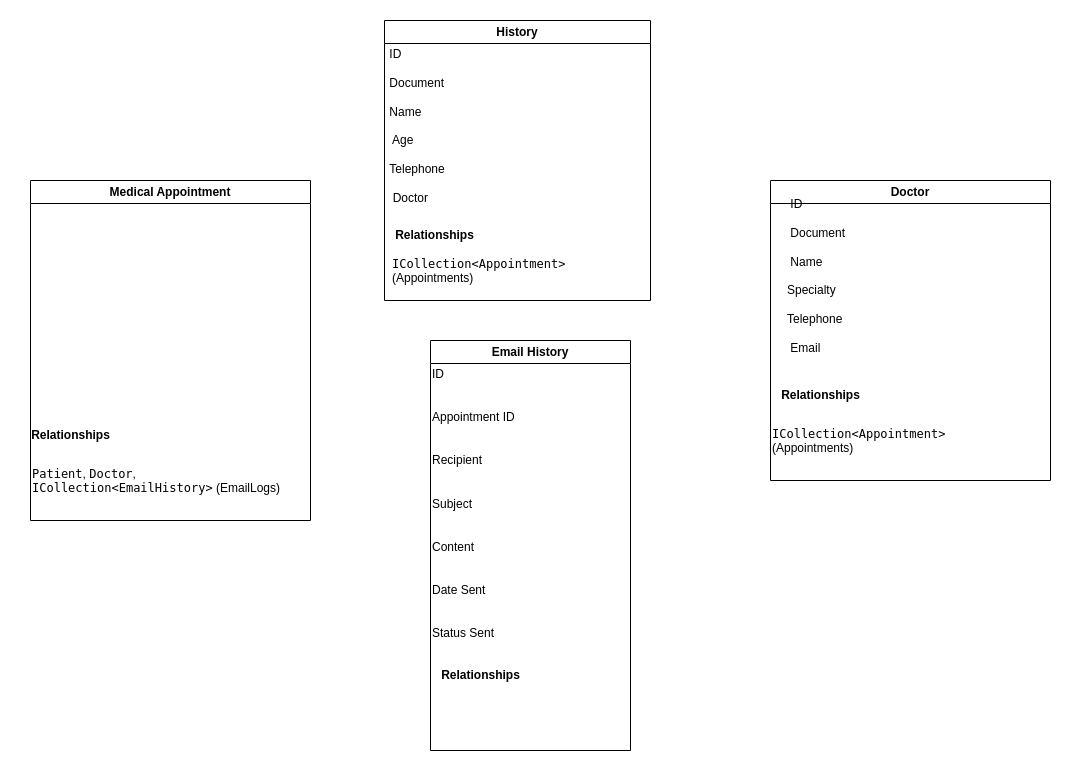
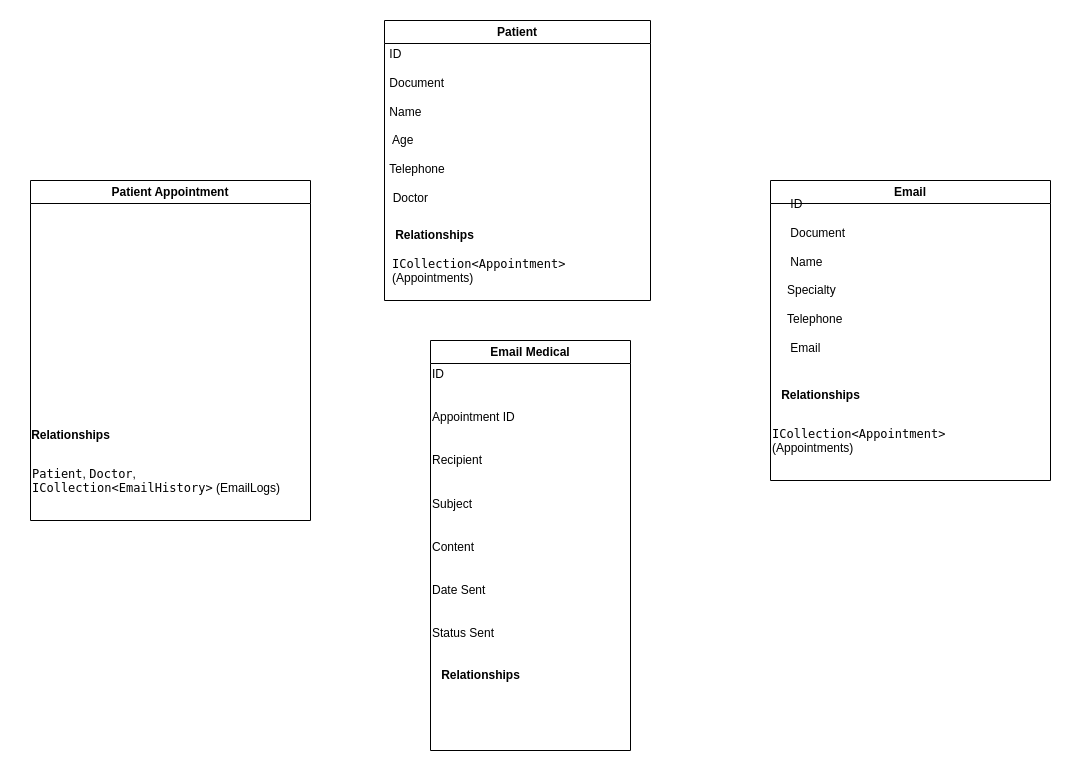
- <mxCell id="2" value="History" style="swimlane;whiteSpace=wrap;html=1;" vertex="1" parent="1"><mxGeometry x="384" width="266" height="280" as="geometry" y="20" /></mxCell>
+ <mxCell id="2" value="Patient" style="swimlane;whiteSpace=wrap;html=1;" vertex="1" parent="1"><mxGeometry x="384" width="266" height="280" as="geometry" y="20" /></mxCell>
- <mxCell id="10" value="Medical Appointment" style="swimlane;whiteSpace=wrap;html=1;" vertex="1" parent="1"><mxGeometry x="30" y="180" width="280" height="340" as="geometry" /></mxCell>
+ <mxCell id="10" value="Patient Appointment" style="swimlane;whiteSpace=wrap;html=1;" vertex="1" parent="1"><mxGeometry x="30" y="180" width="280" height="340" as="geometry" /></mxCell>
- <mxCell id="6" value="Doctor" style="swimlane;whiteSpace=wrap;html=1;startSize=23;" vertex="1" parent="1"><mxGeometry x="770" y="180" width="280" height="300" as="geometry" /></mxCell>
+ <mxCell id="6" value="Email" style="swimlane;whiteSpace=wrap;html=1;startSize=23;" vertex="1" parent="1"><mxGeometry x="770" y="180" width="280" height="300" as="geometry" /></mxCell>
- <mxCell id="13" value="Email History" style="swimlane;whiteSpace=wrap;html=1;" vertex="1" parent="1"><mxGeometry x="430" y="340" width="200" height="410" as="geometry" /></mxCell>
+ <mxCell id="13" value="Email Medical" style="swimlane;whiteSpace=wrap;html=1;" vertex="1" parent="1"><mxGeometry x="430" y="340" width="200" height="410" as="geometry" /></mxCell>
